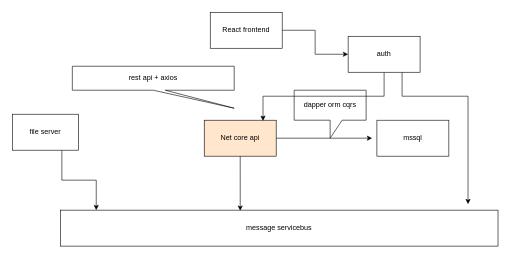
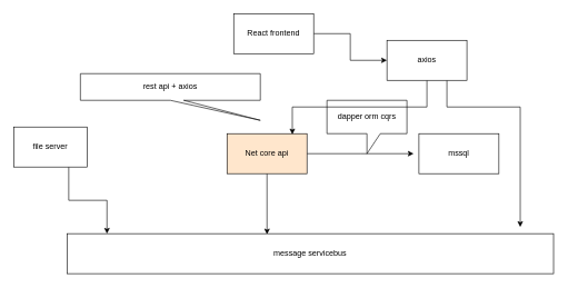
- <mxCell id="13" value="auth" style="rounded=0;whiteSpace=wrap;html=1;" vertex="1" parent="1"><mxGeometry x="580" y="60" width="120" height="60" as="geometry" /></mxCell>
+ <mxCell id="13" value="axios" style="rounded=0;whiteSpace=wrap;html=1;" vertex="1" parent="1"><mxGeometry x="580" y="60" width="120" height="60" as="geometry" /></mxCell>
